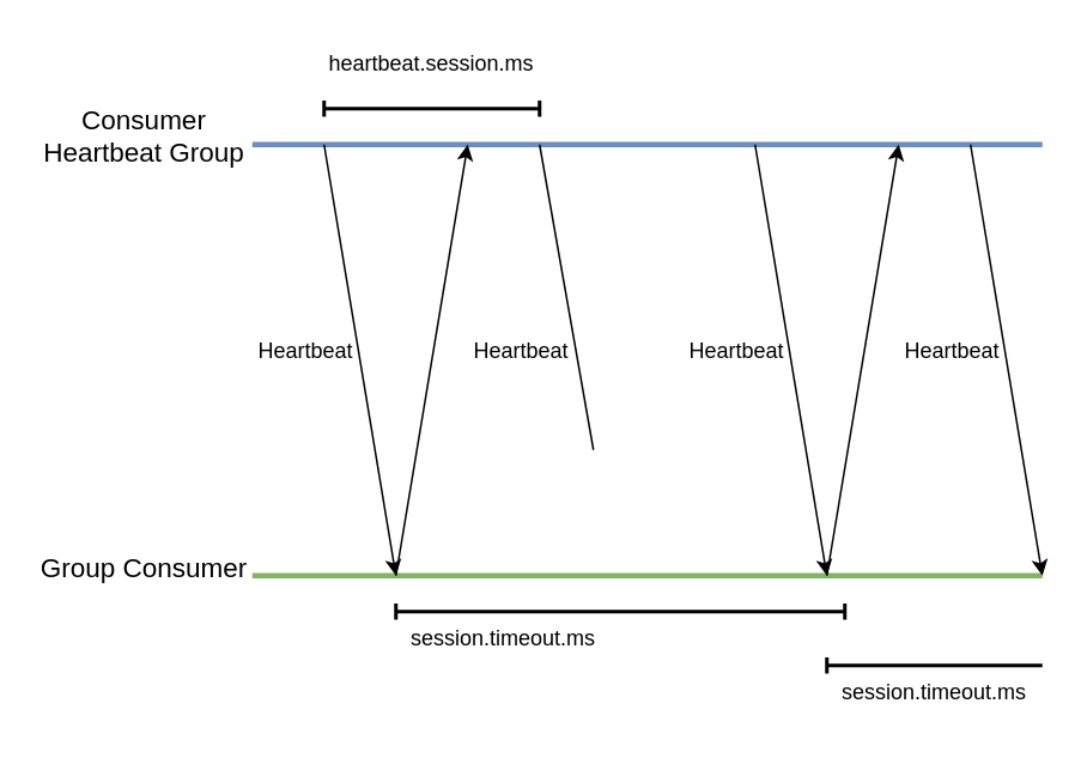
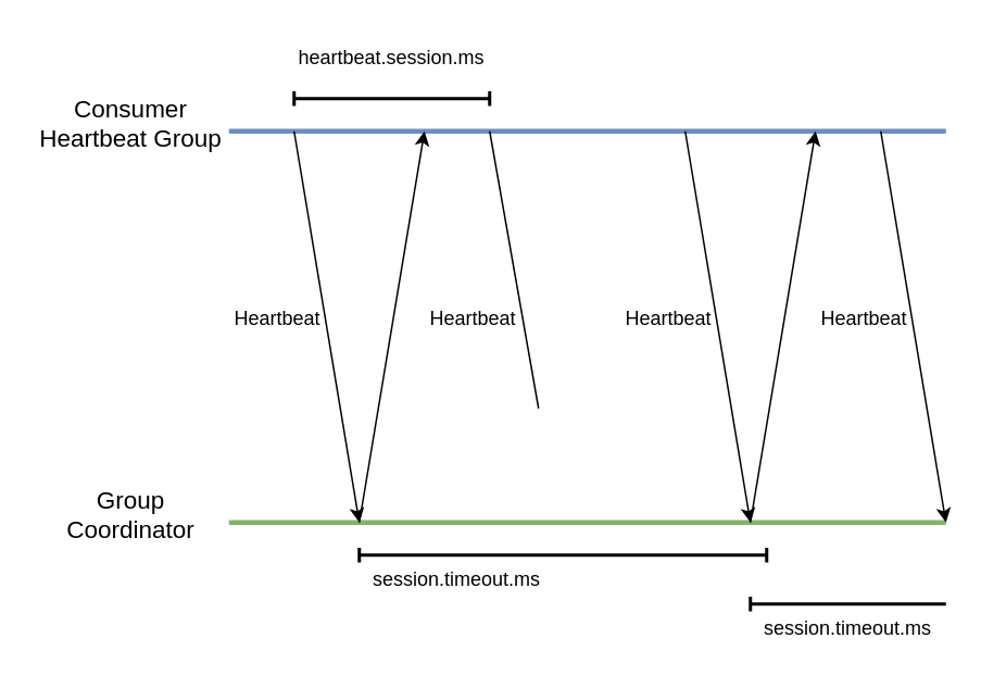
- <mxCell id="5" value="&lt;span style=&quot;font-size: 15px;&quot;&gt;Group Consumer&lt;br&gt;&lt;/span&gt;" style="text;html=1;strokeColor=none;fillColor=none;align=center;verticalAlign=middle;whiteSpace=wrap;rounded=0;" parent="1" vertex="1"><mxGeometry x="20" y="300" width="120" height="30" as="geometry" /></mxCell>
+ <mxCell id="5" value="&lt;span style=&quot;font-size: 15px;&quot;&gt;Group Coordinator&lt;br&gt;&lt;/span&gt;" style="text;html=1;strokeColor=none;fillColor=none;align=center;verticalAlign=middle;whiteSpace=wrap;rounded=0;" parent="1" vertex="1"><mxGeometry x="20" y="300" width="120" height="30" as="geometry" /></mxCell>
